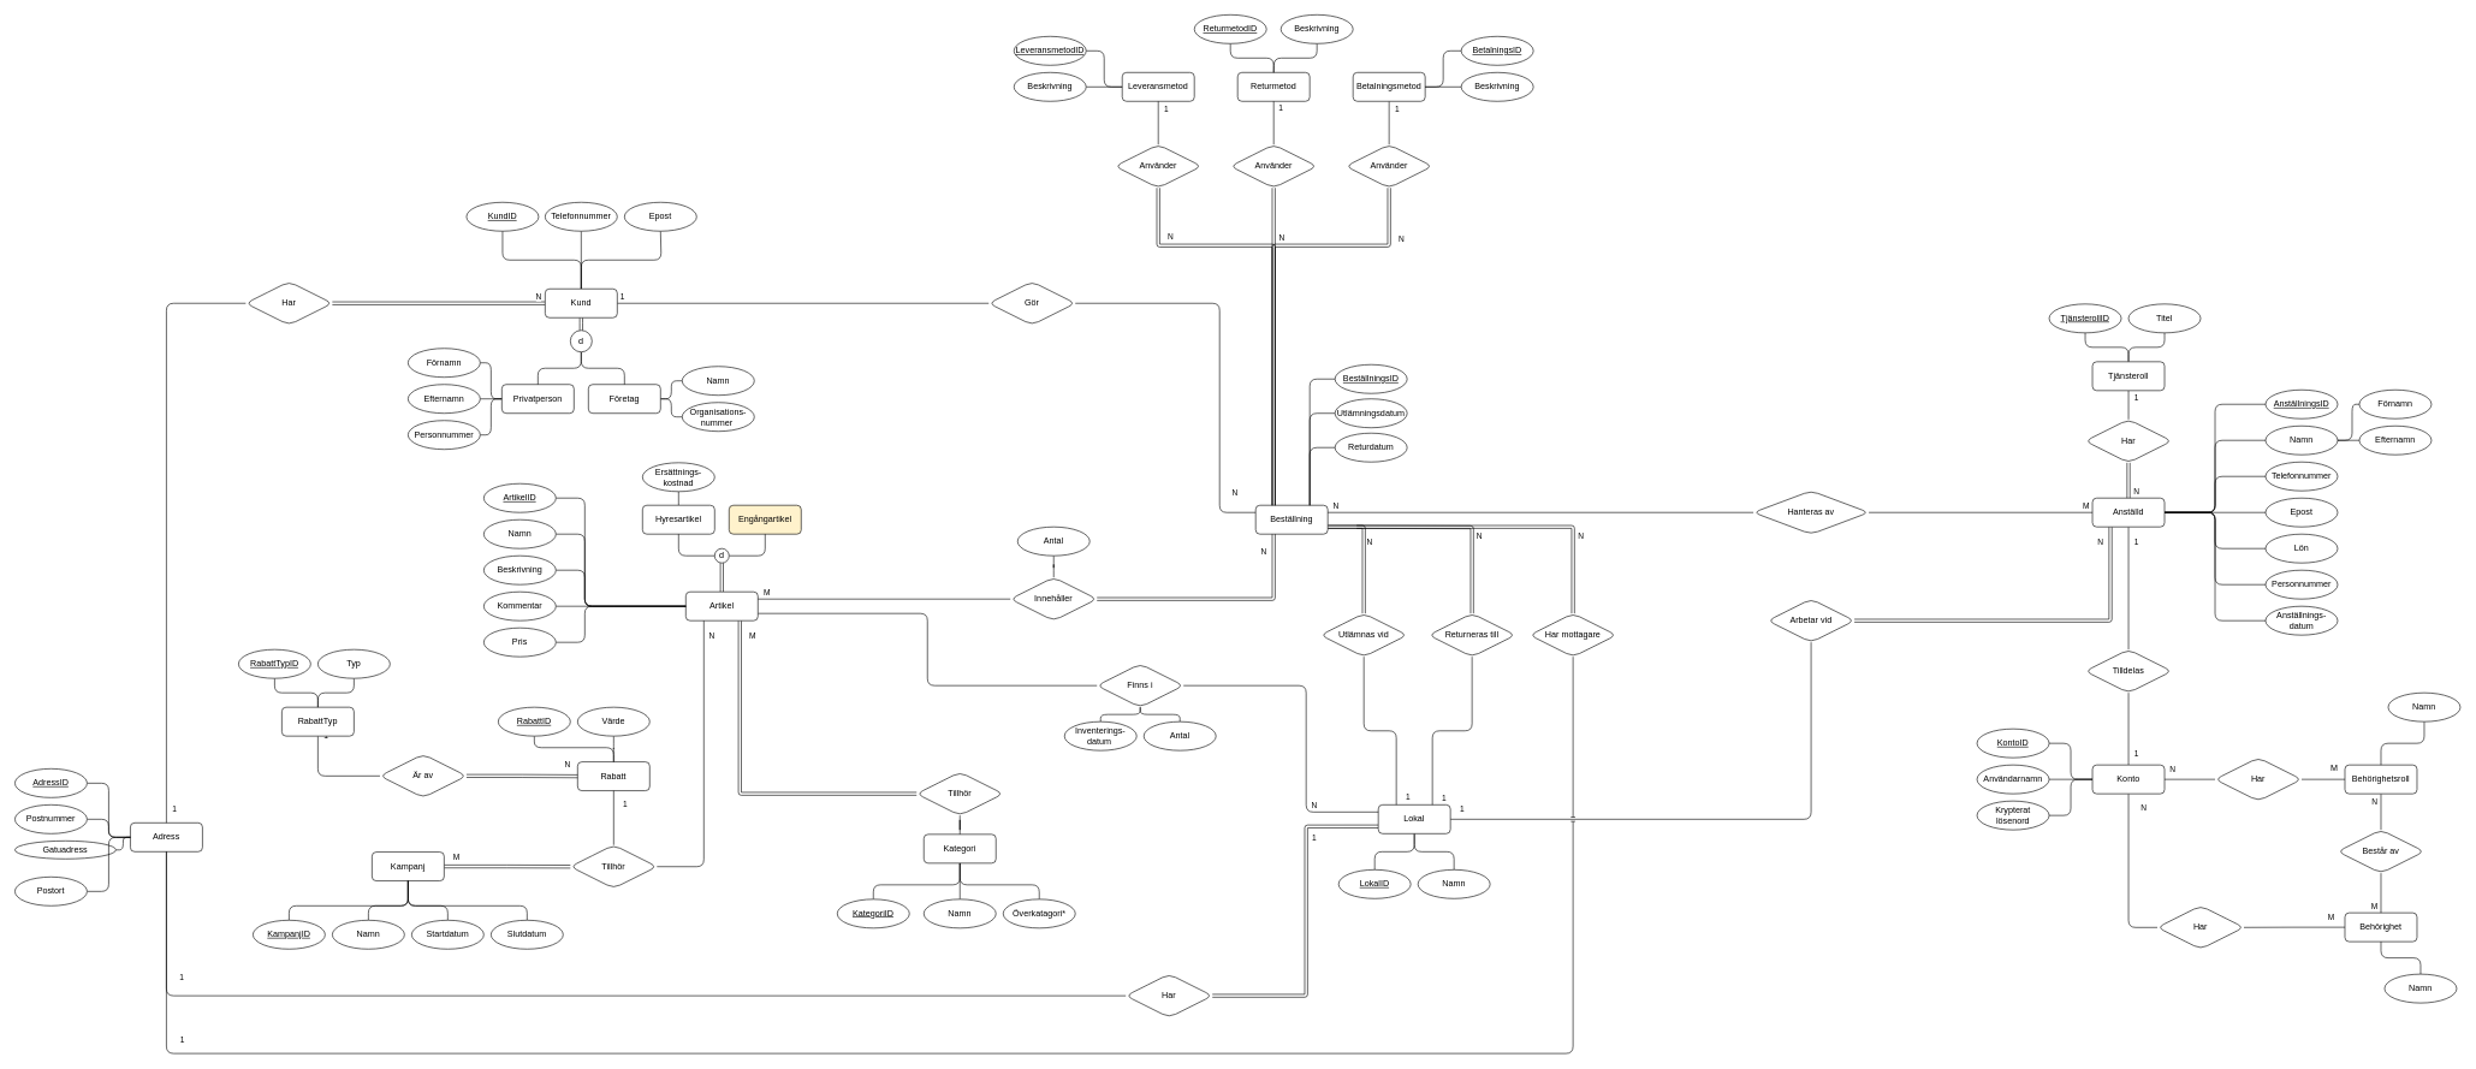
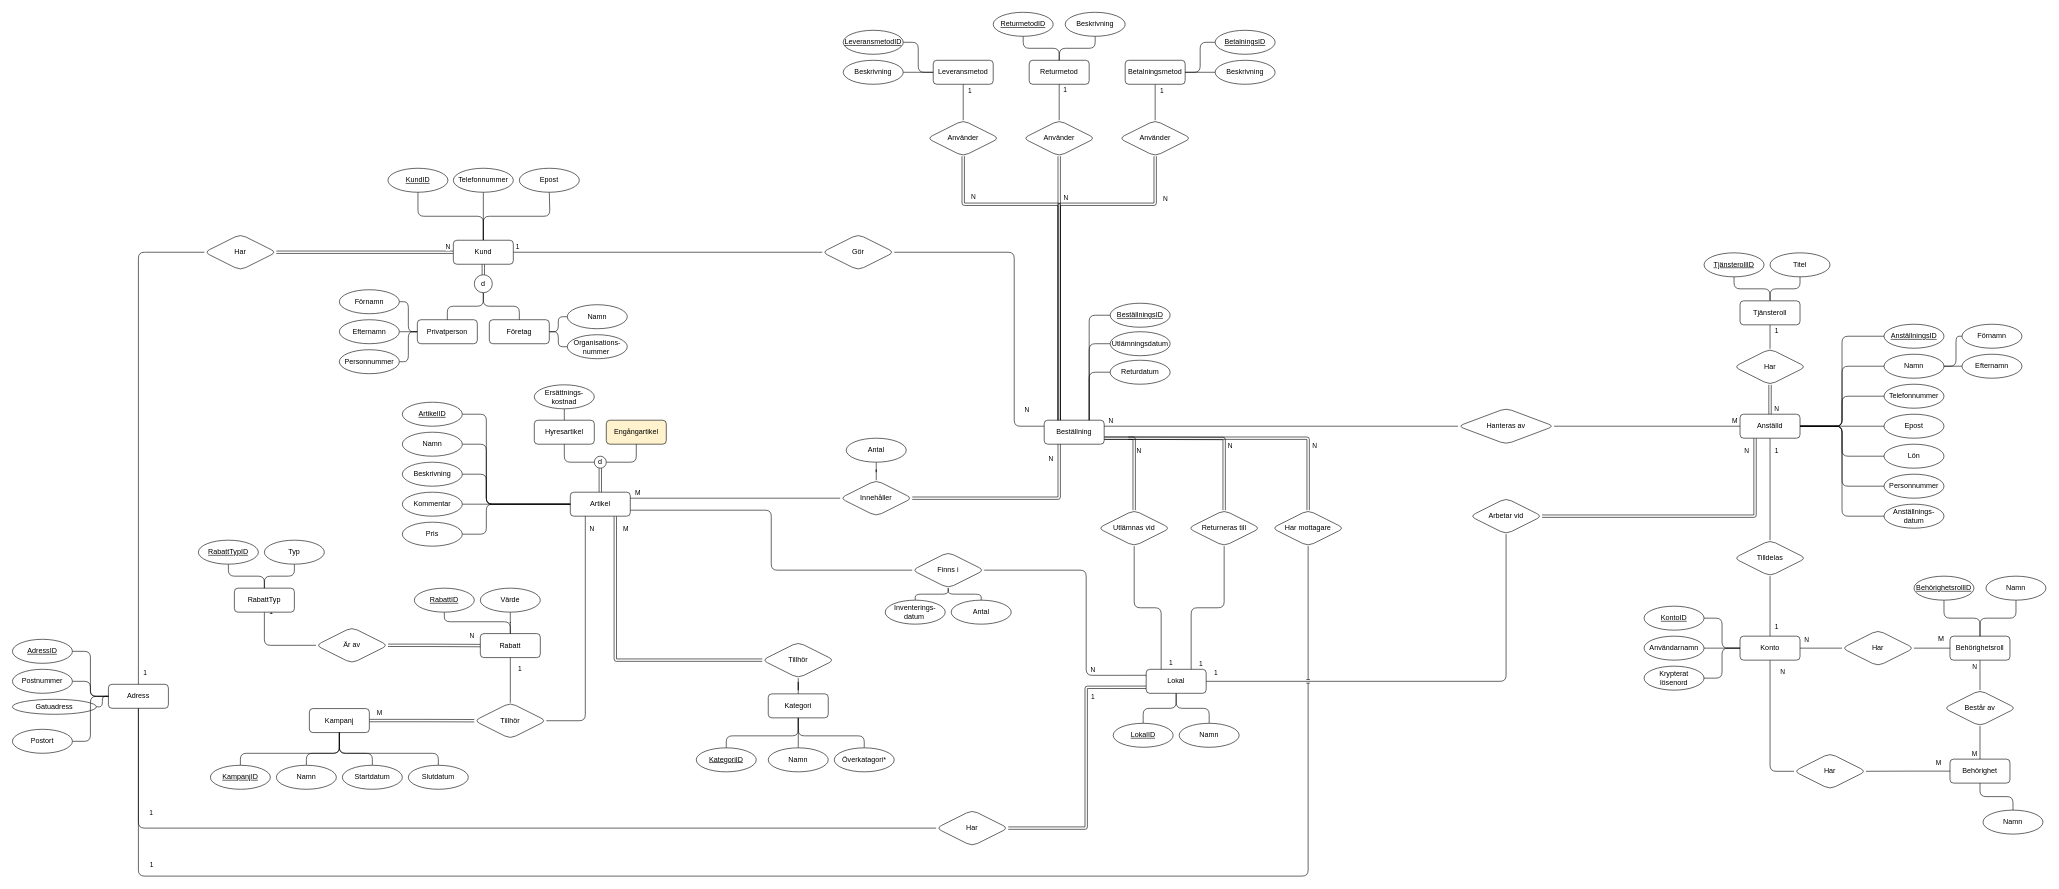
+ <mxCell id="243" value="BehörighetsrollID" style="ellipse;whiteSpace=wrap;html=1;align=center;fontStyle=4;rounded=1;labelBackgroundColor=none;" vertex="1" parent="1"><mxGeometry x="3190" y="960" width="100" height="40" as="geometry" /></mxCell>
+ <mxCell id="242" style="rounded=1;orthogonalLoop=1;jettySize=auto;html=1;entryX=0.5;entryY=0;entryDx=0;entryDy=0;endArrow=none;endFill=0;edgeStyle=orthogonalEdgeStyle;curved=0;" edge="1" parent="1" source="243" target="240"><mxGeometry relative="1" as="geometry" /></mxCell>
